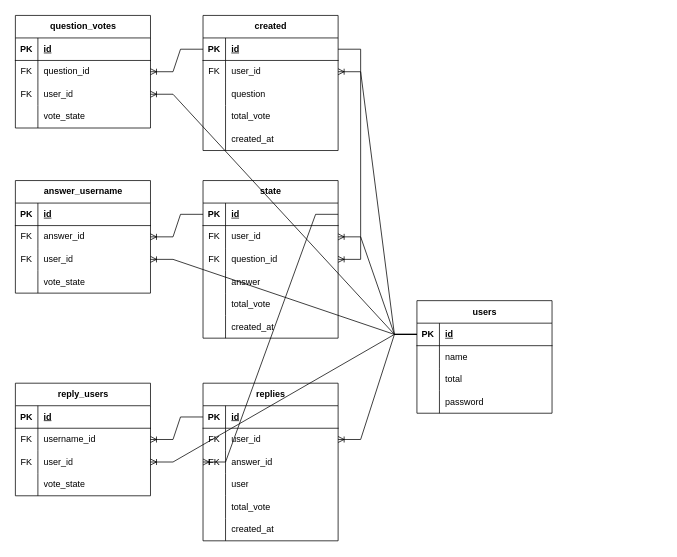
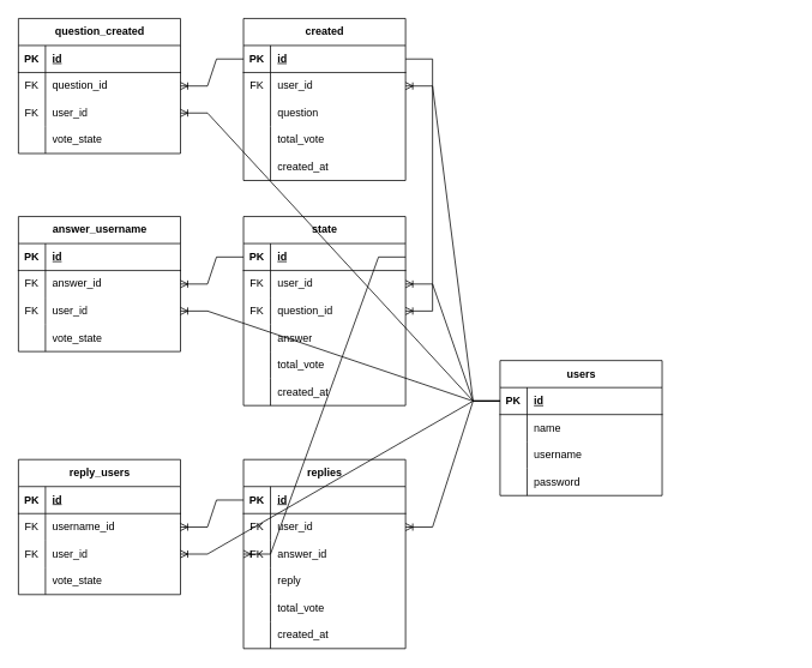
- <mxCell id="58" value="question_votes" style="shape=table;startSize=30;container=1;collapsible=1;childLayout=tableLayout;fixedRows=1;rowLines=0;fontStyle=1;align=center;resizeLast=1;html=1;" vertex="1" parent="1"><mxGeometry x="20" y="20" width="180" height="150" as="geometry" /></mxCell>
+ <mxCell id="58" value="question_created" style="shape=table;startSize=30;container=1;collapsible=1;childLayout=tableLayout;fixedRows=1;rowLines=0;fontStyle=1;align=center;resizeLast=1;html=1;" vertex="1" parent="1"><mxGeometry x="20" y="20" width="180" height="150" as="geometry" /></mxCell>
- <mxCell id="109" value="total" style="shape=partialRectangle;connectable=0;fillColor=none;top=0;left=0;bottom=0;right=0;align=left;spacingLeft=6;overflow=hidden;whiteSpace=wrap;html=1;" vertex="1" parent="107"><mxGeometry x="30" width="150" height="30" as="geometry"><mxRectangle width="150" height="30" as="alternateBounds" /></mxGeometry></mxCell>
+ <mxCell id="109" value="username" style="shape=partialRectangle;connectable=0;fillColor=none;top=0;left=0;bottom=0;right=0;align=left;spacingLeft=6;overflow=hidden;whiteSpace=wrap;html=1;" vertex="1" parent="107"><mxGeometry x="30" width="150" height="30" as="geometry"><mxRectangle width="150" height="30" as="alternateBounds" /></mxGeometry></mxCell>
- <mxCell id="50" value="user" style="shape=partialRectangle;connectable=0;fillColor=none;top=0;left=0;bottom=0;right=0;align=left;spacingLeft=6;overflow=hidden;whiteSpace=wrap;html=1;" vertex="1" parent="48"><mxGeometry x="30" width="150" height="30" as="geometry"><mxRectangle width="150" height="30" as="alternateBounds" /></mxGeometry></mxCell>
+ <mxCell id="50" value="reply" style="shape=partialRectangle;connectable=0;fillColor=none;top=0;left=0;bottom=0;right=0;align=left;spacingLeft=6;overflow=hidden;whiteSpace=wrap;html=1;" vertex="1" parent="48"><mxGeometry x="30" width="150" height="30" as="geometry"><mxRectangle width="150" height="30" as="alternateBounds" /></mxGeometry></mxCell>
